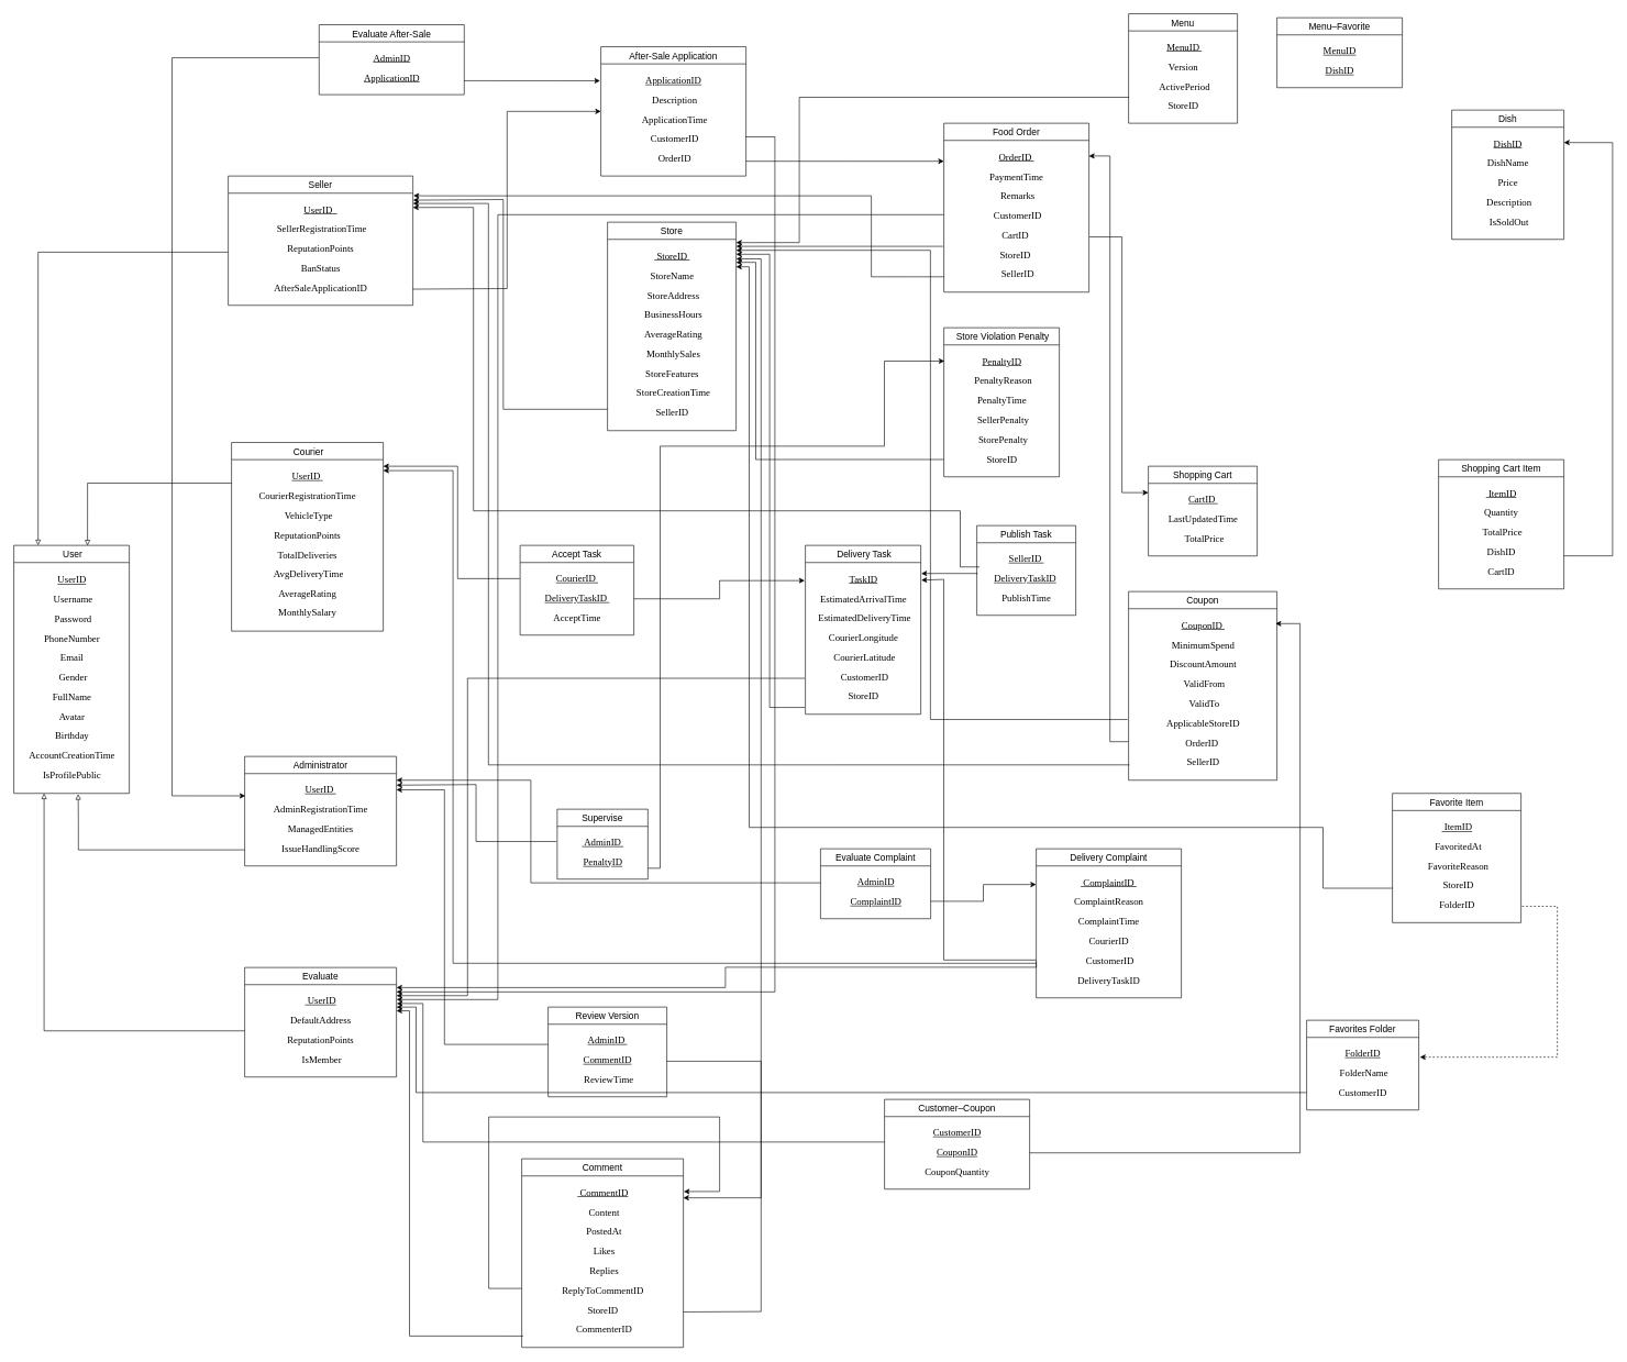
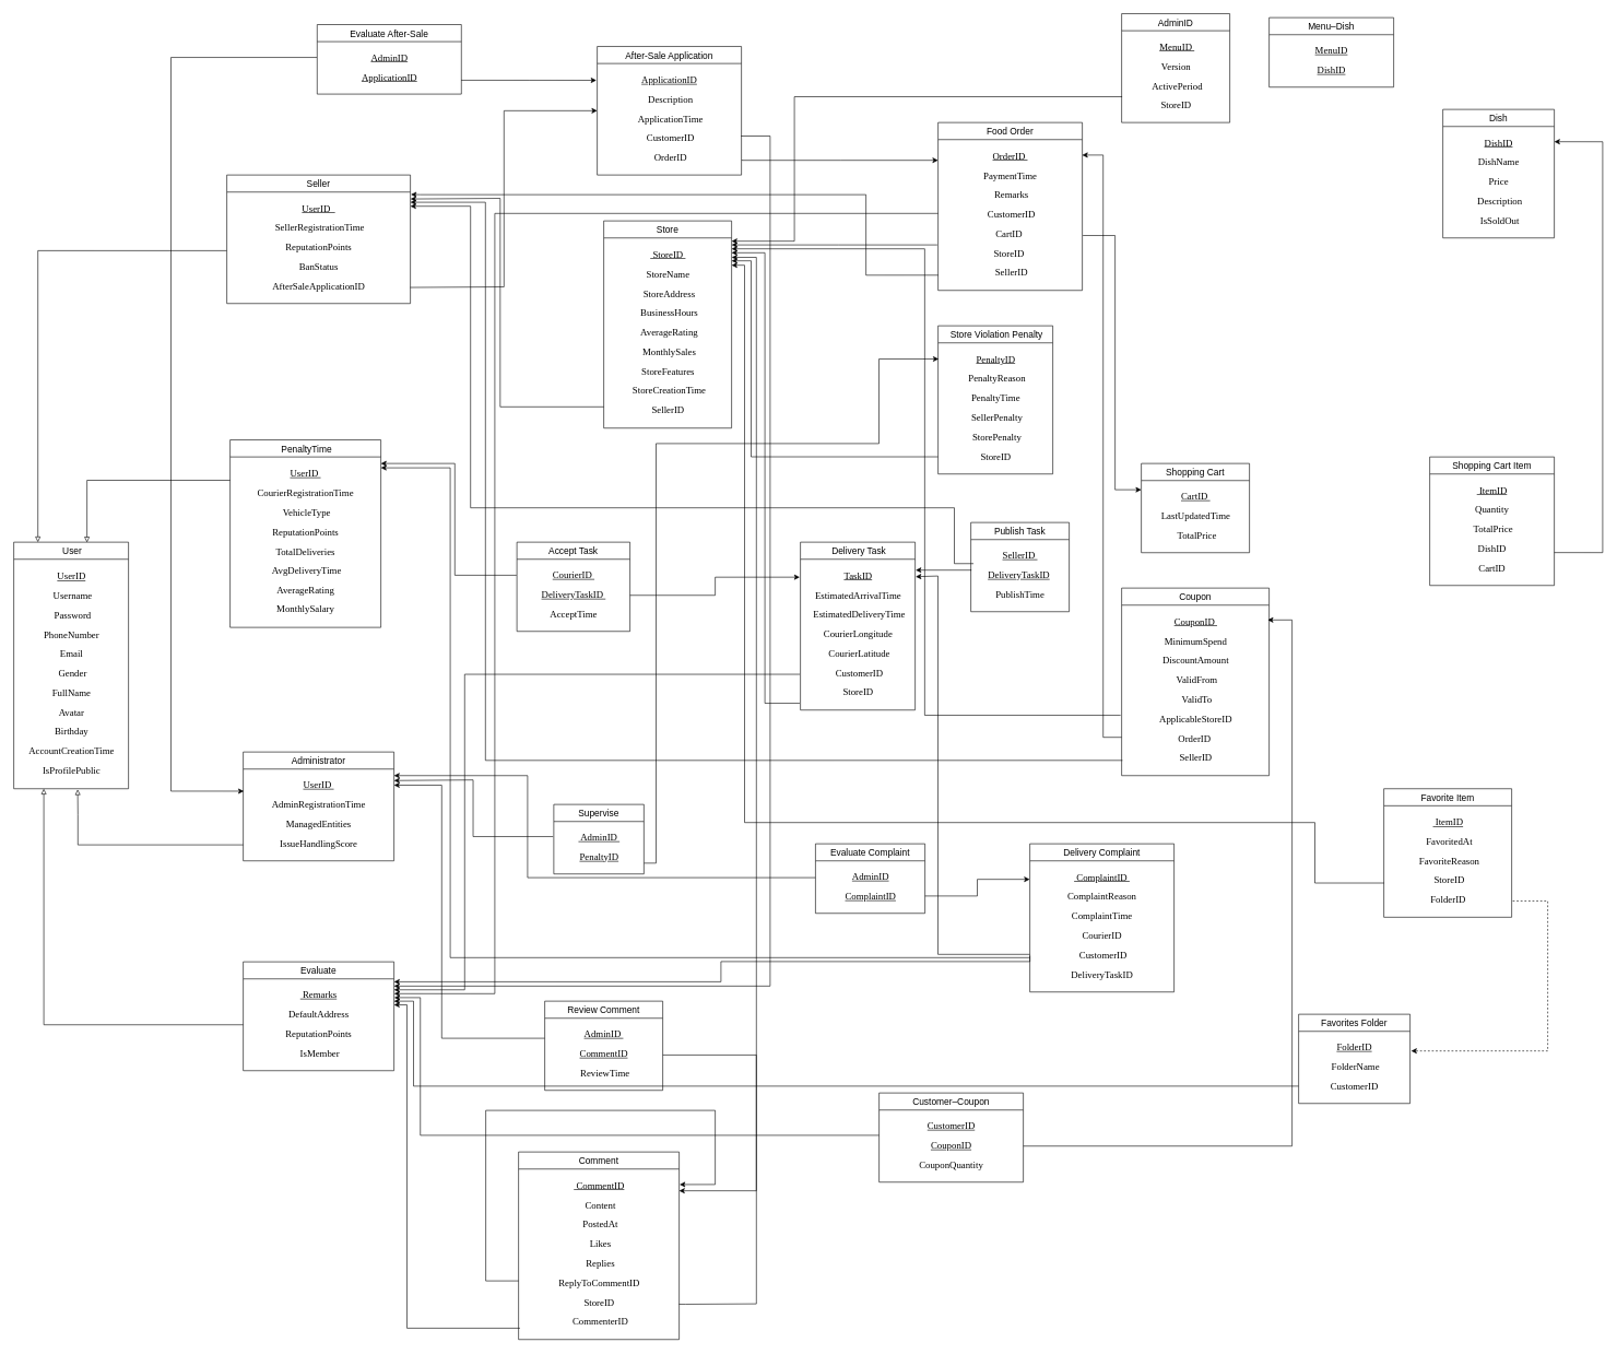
- <mxCell id="33" value="Menu" style="swimlane;fontStyle=0;childLayout=stackLayout;horizontal=1;startSize=26;horizontalStack=0;resizeParent=1;resizeParentMax=0;resizeLast=0;collapsible=1;marginBottom=0;align=center;fontSize=14;" vertex="1" parent="1"><mxGeometry x="1710.2" y="20.4" width="165" height="166" as="geometry" /></mxCell>
+ <mxCell id="33" value="AdminID" style="swimlane;fontStyle=0;childLayout=stackLayout;horizontal=1;startSize=26;horizontalStack=0;resizeParent=1;resizeParentMax=0;resizeLast=0;collapsible=1;marginBottom=0;align=center;fontSize=14;" vertex="1" parent="1"><mxGeometry x="1710.2" y="20.4" width="165" height="166" as="geometry" /></mxCell>
- <mxCell id="35" value="Menu–Favorite" style="swimlane;fontStyle=0;childLayout=stackLayout;horizontal=1;startSize=26;horizontalStack=0;resizeParent=1;resizeParentMax=0;resizeLast=0;collapsible=1;marginBottom=0;align=center;fontSize=14;" vertex="1" parent="1"><mxGeometry x="1935.2" y="26.4" width="190" height="106" as="geometry" /></mxCell>
+ <mxCell id="35" value="Menu–Dish" style="swimlane;fontStyle=0;childLayout=stackLayout;horizontal=1;startSize=26;horizontalStack=0;resizeParent=1;resizeParentMax=0;resizeLast=0;collapsible=1;marginBottom=0;align=center;fontSize=14;" vertex="1" parent="1"><mxGeometry x="1935.2" y="26.4" width="190" height="106" as="geometry" /></mxCell>
- <mxCell id="6" value=" Courier" style="swimlane;fontStyle=0;childLayout=stackLayout;horizontal=1;startSize=26;horizontalStack=0;resizeParent=1;resizeParentMax=0;resizeLast=0;collapsible=1;marginBottom=0;align=center;fontSize=14;" vertex="1" parent="1"><mxGeometry x="350.2" y="670.4" width="230" height="286" as="geometry" /></mxCell>
+ <mxCell id="6" value=" PenaltyTime" style="swimlane;fontStyle=0;childLayout=stackLayout;horizontal=1;startSize=26;horizontalStack=0;resizeParent=1;resizeParentMax=0;resizeLast=0;collapsible=1;marginBottom=0;align=center;fontSize=14;" vertex="1" parent="1"><mxGeometry x="350.2" y="670.4" width="230" height="286" as="geometry" /></mxCell>
- <mxCell id="49" value="Review Version" style="swimlane;fontStyle=0;childLayout=stackLayout;horizontal=1;startSize=26;horizontalStack=0;resizeParent=1;resizeParentMax=0;resizeLast=0;collapsible=1;marginBottom=0;align=center;fontSize=14;" vertex="1" parent="1"><mxGeometry x="830.2" y="1526.4" width="180" height="136" as="geometry" /></mxCell>
+ <mxCell id="49" value="Review Comment" style="swimlane;fontStyle=0;childLayout=stackLayout;horizontal=1;startSize=26;horizontalStack=0;resizeParent=1;resizeParentMax=0;resizeLast=0;collapsible=1;marginBottom=0;align=center;fontSize=14;" vertex="1" parent="1"><mxGeometry x="830.2" y="1526.4" width="180" height="136" as="geometry" /></mxCell>
- <mxCell id="11" value="&lt;p class=&quot;MsoListBullet&quot;&gt;&lt;u&gt;&lt;span style=&quot;font-family: Cambria; font-size: 11pt;&quot;&gt;&amp;nbsp;UserID&lt;/span&gt;&lt;/u&gt;&lt;/p&gt;&lt;p class=&quot;MsoListBullet&quot;&gt;&lt;span style=&quot;mso-spacerun:'yes';font-family:Cambria;mso-fareast-font-family:'ＭＳ 明朝';&lt;br/&gt;mso-bidi-font-family:'Times New Roman';font-size:11.0pt;&quot;&gt;DefaultAddress&lt;/span&gt;&lt;span style=&quot;mso-spacerun:'yes';font-family:Cambria;mso-fareast-font-family:'ＭＳ 明朝';&lt;br/&gt;mso-bidi-font-family:'Times New Roman';font-size:11.0pt;&quot;&gt;&lt;/span&gt;&lt;/p&gt;&lt;p class=&quot;MsoListBullet&quot;&gt;&lt;span style=&quot;mso-spacerun:'yes';font-family:Cambria;mso-fareast-font-family:'ＭＳ 明朝';&lt;br/&gt;mso-bidi-font-family:'Times New Roman';font-size:11.0pt;&quot;&gt;ReputationPoints&lt;/span&gt;&lt;span style=&quot;mso-spacerun:'yes';font-family:Cambria;mso-fareast-font-family:'ＭＳ 明朝';&lt;br/&gt;mso-bidi-font-family:'Times New Roman';font-size:11.0pt;&quot;&gt;&lt;/span&gt;&lt;/p&gt;&lt;p class=&quot;MsoListBullet&quot;&gt;&lt;span style=&quot;mso-spacerun:'yes';font-family:Cambria;mso-fareast-font-family:'ＭＳ 明朝';&lt;br/&gt;mso-bidi-font-family:'Times New Roman';font-size:11.0pt;&quot;&gt;&amp;nbsp;IsMember&lt;/span&gt;&lt;span style=&quot;mso-spacerun:'yes';font-family:Cambria;mso-fareast-font-family:'ＭＳ 明朝';&lt;br/&gt;mso-bidi-font-family:'Times New Roman';font-size:11.0pt;&quot;&gt;&lt;/span&gt;&lt;/p&gt;" style="text;html=1;align=center;verticalAlign=middle;resizable=0;points=[];autosize=1;strokeColor=none;fillColor=none;" vertex="1" parent="10"><mxGeometry y="26" width="230" height="140" as="geometry" /></mxCell>
+ <mxCell id="11" value="&lt;p class=&quot;MsoListBullet&quot;&gt;&lt;u&gt;&lt;span style=&quot;font-family: Cambria; font-size: 11pt;&quot;&gt;&amp;nbsp;Remarks&lt;/span&gt;&lt;/u&gt;&lt;/p&gt;&lt;p class=&quot;MsoListBullet&quot;&gt;&lt;span style=&quot;mso-spacerun:'yes';font-family:Cambria;mso-fareast-font-family:'ＭＳ 明朝';&lt;br/&gt;mso-bidi-font-family:'Times New Roman';font-size:11.0pt;&quot;&gt;DefaultAddress&lt;/span&gt;&lt;span style=&quot;mso-spacerun:'yes';font-family:Cambria;mso-fareast-font-family:'ＭＳ 明朝';&lt;br/&gt;mso-bidi-font-family:'Times New Roman';font-size:11.0pt;&quot;&gt;&lt;/span&gt;&lt;/p&gt;&lt;p class=&quot;MsoListBullet&quot;&gt;&lt;span style=&quot;mso-spacerun:'yes';font-family:Cambria;mso-fareast-font-family:'ＭＳ 明朝';&lt;br/&gt;mso-bidi-font-family:'Times New Roman';font-size:11.0pt;&quot;&gt;ReputationPoints&lt;/span&gt;&lt;span style=&quot;mso-spacerun:'yes';font-family:Cambria;mso-fareast-font-family:'ＭＳ 明朝';&lt;br/&gt;mso-bidi-font-family:'Times New Roman';font-size:11.0pt;&quot;&gt;&lt;/span&gt;&lt;/p&gt;&lt;p class=&quot;MsoListBullet&quot;&gt;&lt;span style=&quot;mso-spacerun:'yes';font-family:Cambria;mso-fareast-font-family:'ＭＳ 明朝';&lt;br/&gt;mso-bidi-font-family:'Times New Roman';font-size:11.0pt;&quot;&gt;&amp;nbsp;IsMember&lt;/span&gt;&lt;span style=&quot;mso-spacerun:'yes';font-family:Cambria;mso-fareast-font-family:'ＭＳ 明朝';&lt;br/&gt;mso-bidi-font-family:'Times New Roman';font-size:11.0pt;&quot;&gt;&lt;/span&gt;&lt;/p&gt;" style="text;html=1;align=center;verticalAlign=middle;resizable=0;points=[];autosize=1;strokeColor=none;fillColor=none;" vertex="1" parent="10"><mxGeometry y="26" width="230" height="140" as="geometry" /></mxCell>
